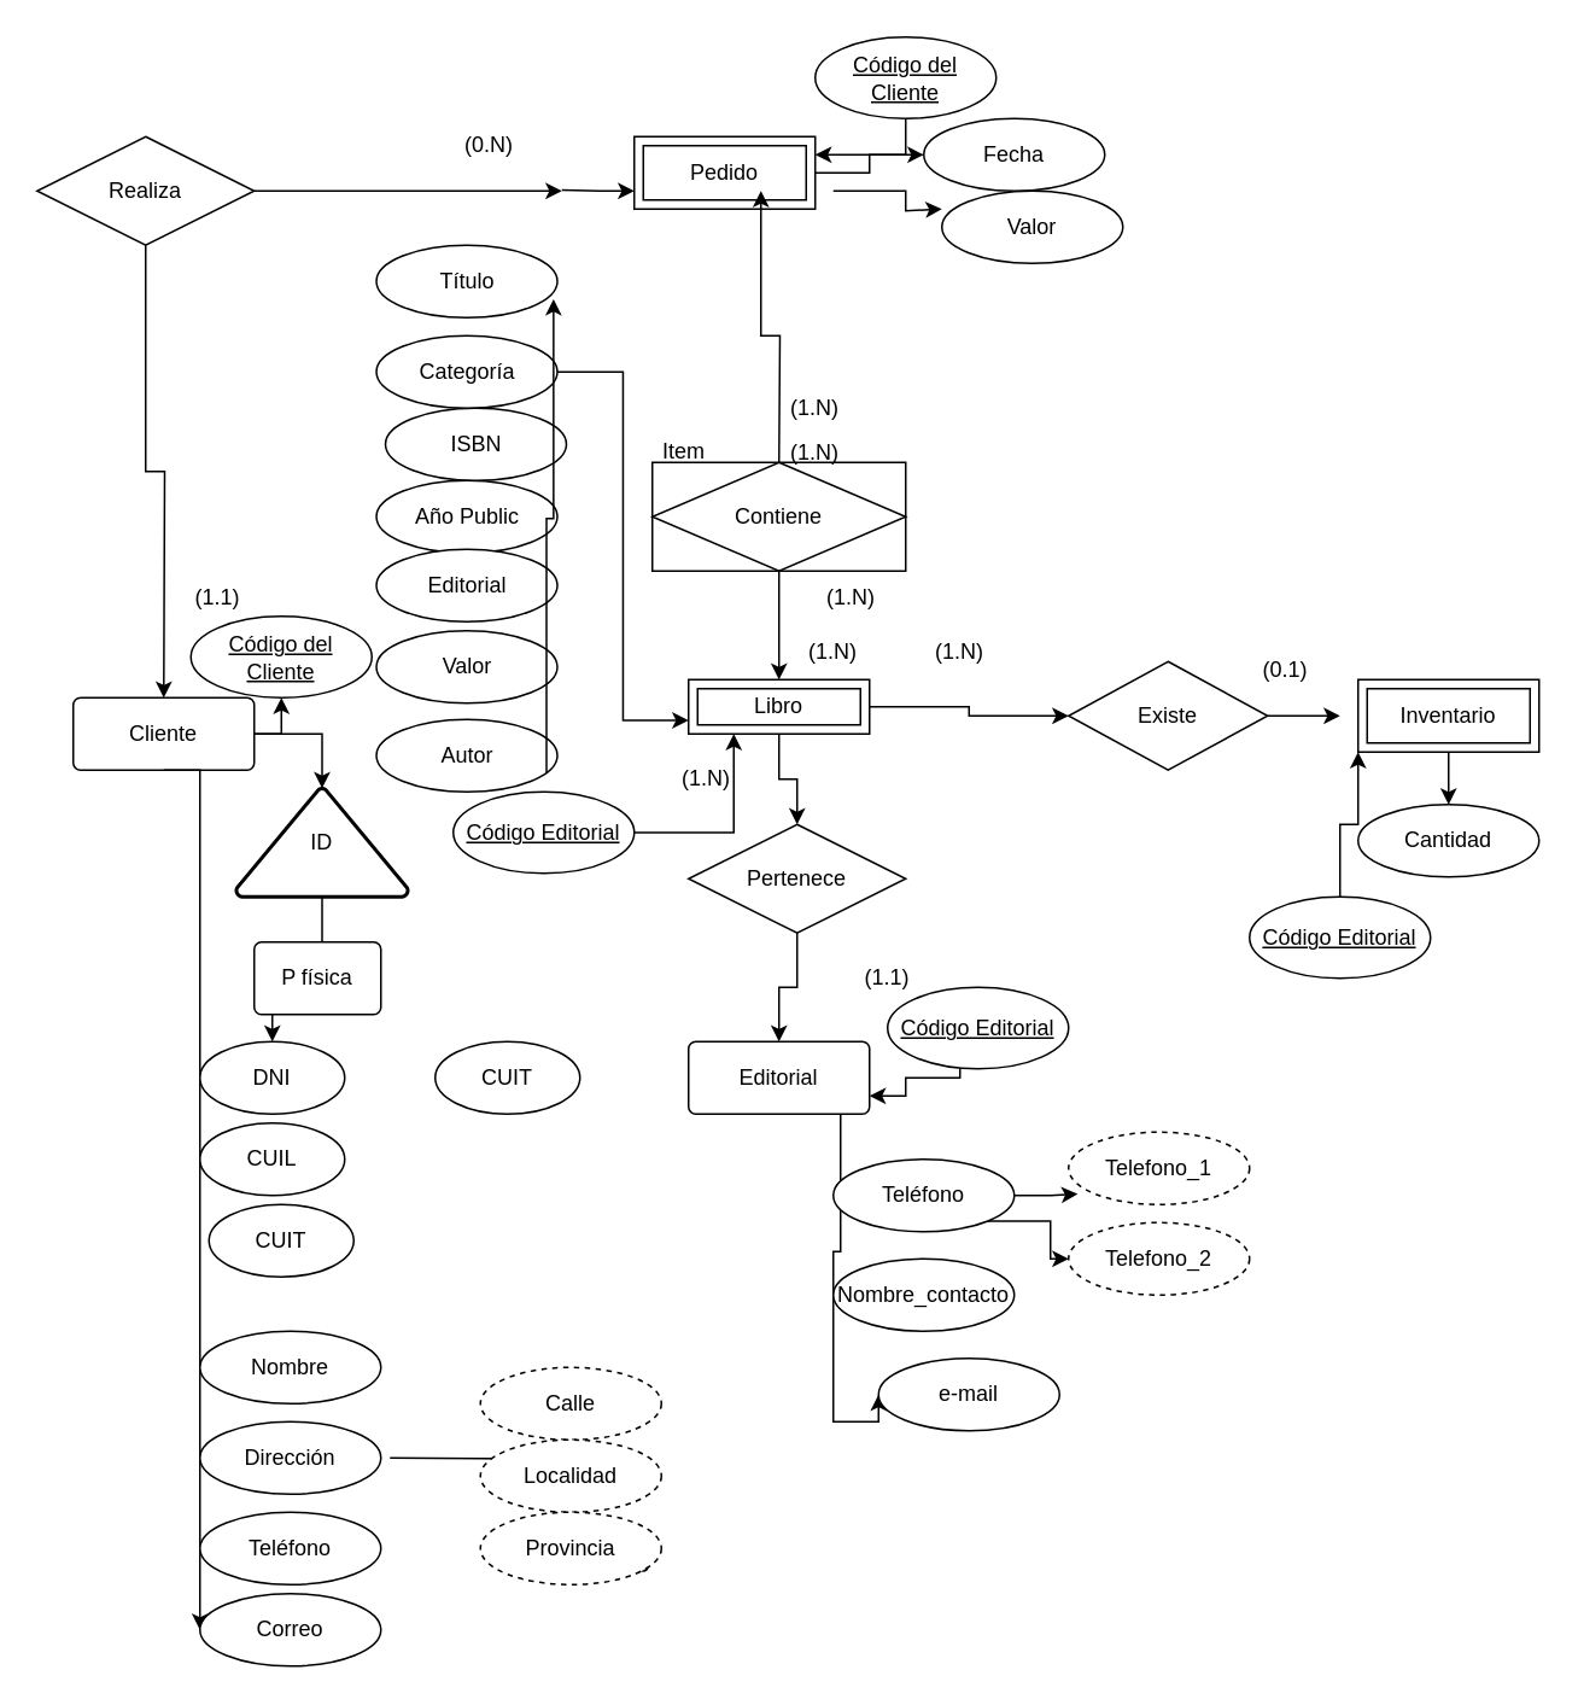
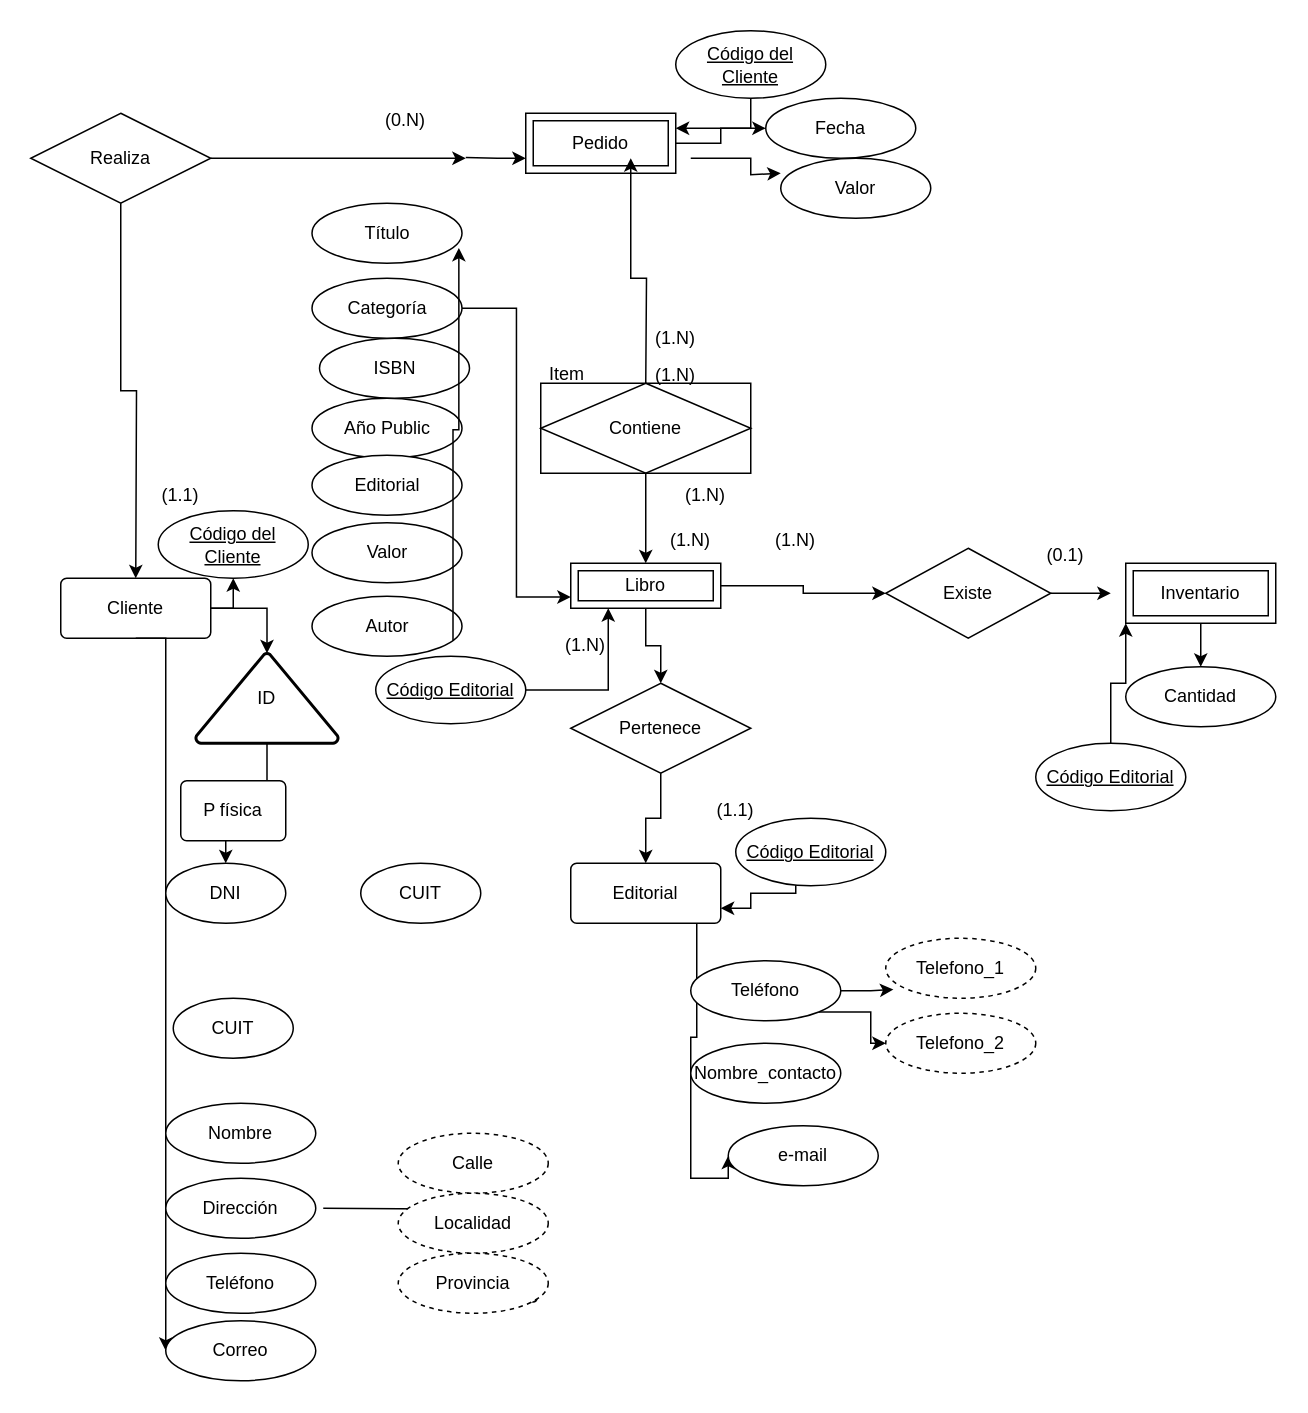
- <mxCell id="50" value="P física" style="rounded=1;arcSize=10;whiteSpace=wrap;html=1;align=center;" vertex="1" parent="1"><mxGeometry x="140" y="520" width="70" height="40" as="geometry" /></mxCell>
+ <mxCell id="50" value="P física" style="rounded=1;arcSize=10;whiteSpace=wrap;html=1;align=center;" vertex="1" parent="1"><mxGeometry x="120" y="520" width="70" height="40" as="geometry" /></mxCell>
- <mxCell id="52" value="CUIL" style="ellipse;whiteSpace=wrap;html=1;align=center;" vertex="1" parent="1"><mxGeometry x="110" y="620" width="80" height="40" as="geometry" /></mxCell>
